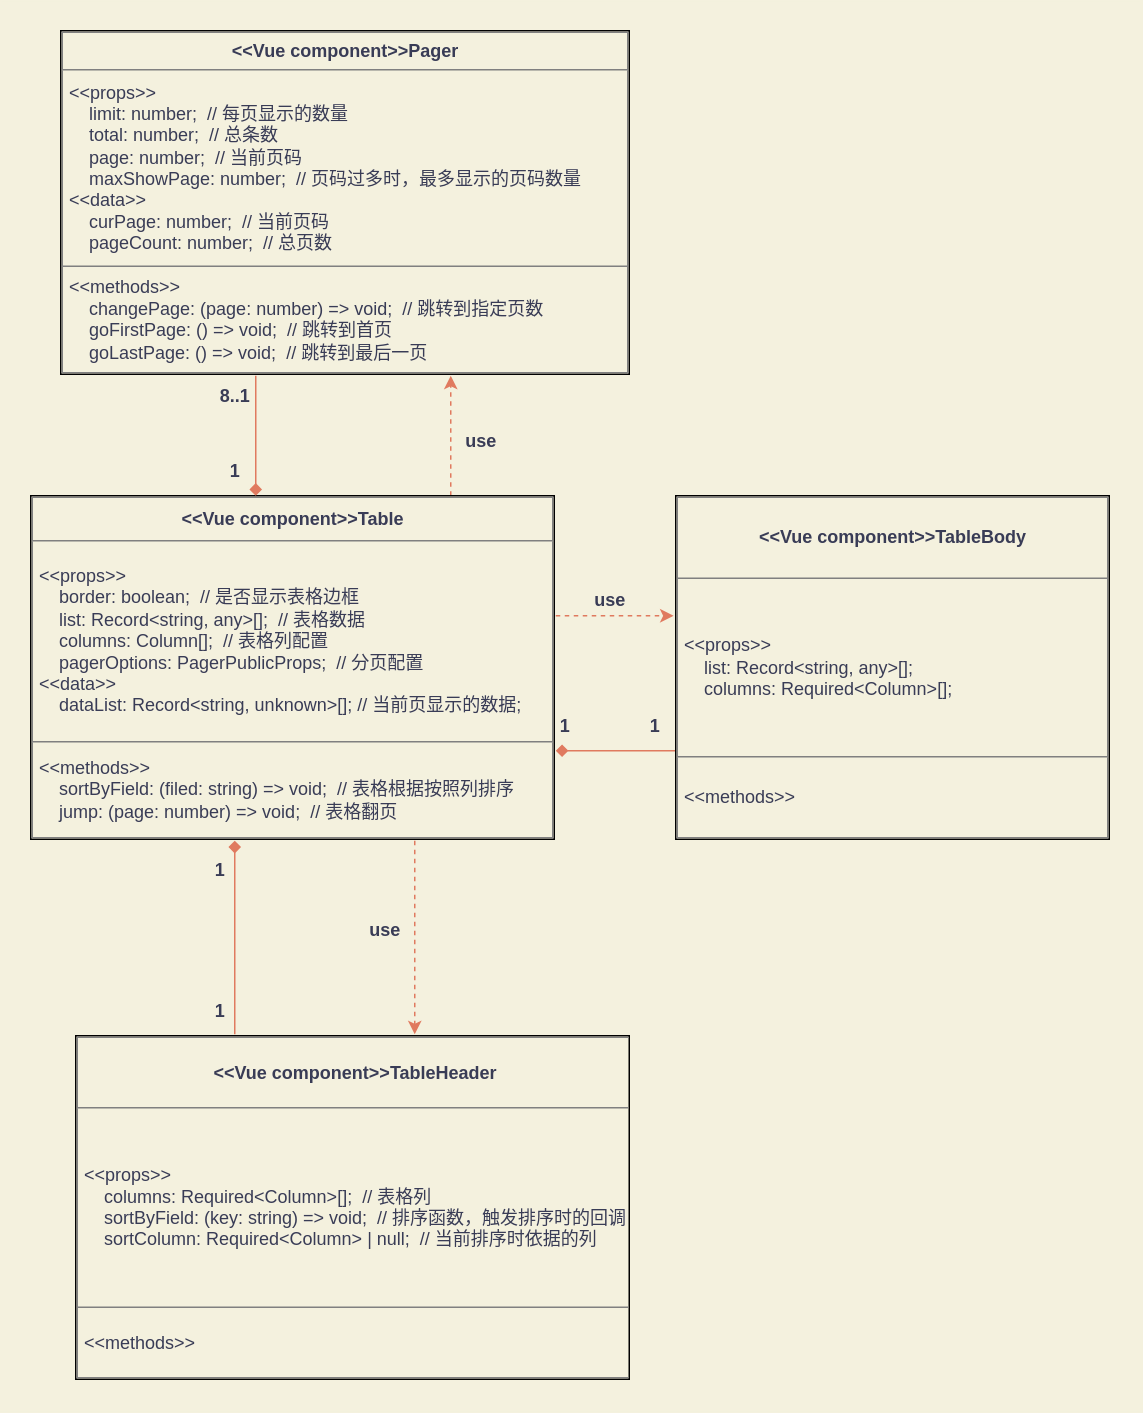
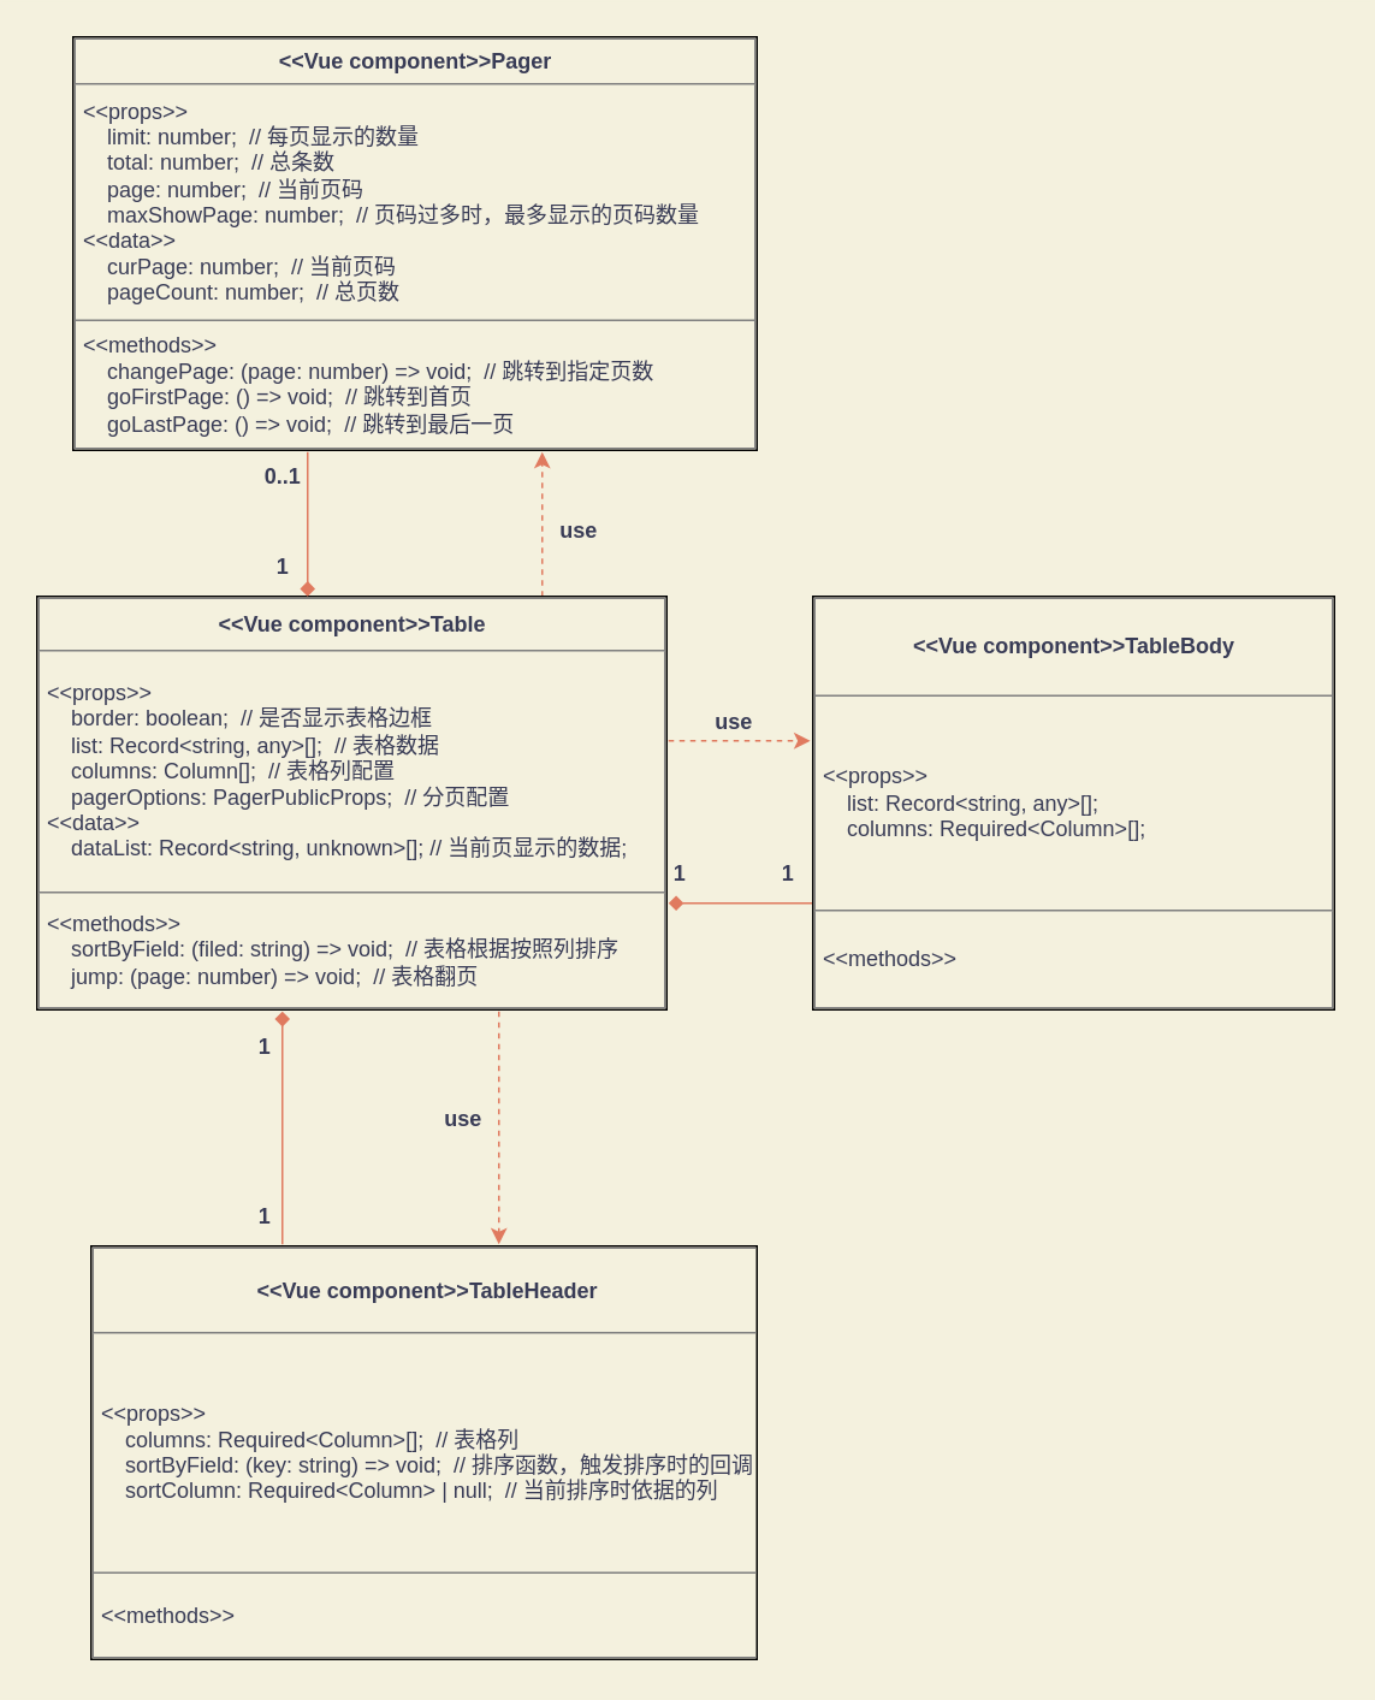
- <mxCell id="20" value="&lt;font style=&quot;font-size: 12px&quot;&gt;8..1&lt;/font&gt;" style="text;strokeColor=none;fillColor=none;html=1;fontSize=24;fontStyle=1;verticalAlign=middle;align=center;rounded=0;sketch=0;fontColor=#393C56;" parent="1" vertex="1"><mxGeometry x="106" y="240" width="100" height="40" as="geometry" /></mxCell>
+ <mxCell id="20" value="&lt;font style=&quot;font-size: 12px&quot;&gt;0..1&lt;/font&gt;" style="text;strokeColor=none;fillColor=none;html=1;fontSize=24;fontStyle=1;verticalAlign=middle;align=center;rounded=0;sketch=0;fontColor=#393C56;" parent="1" vertex="1"><mxGeometry x="106" y="240" width="100" height="40" as="geometry" /></mxCell>
